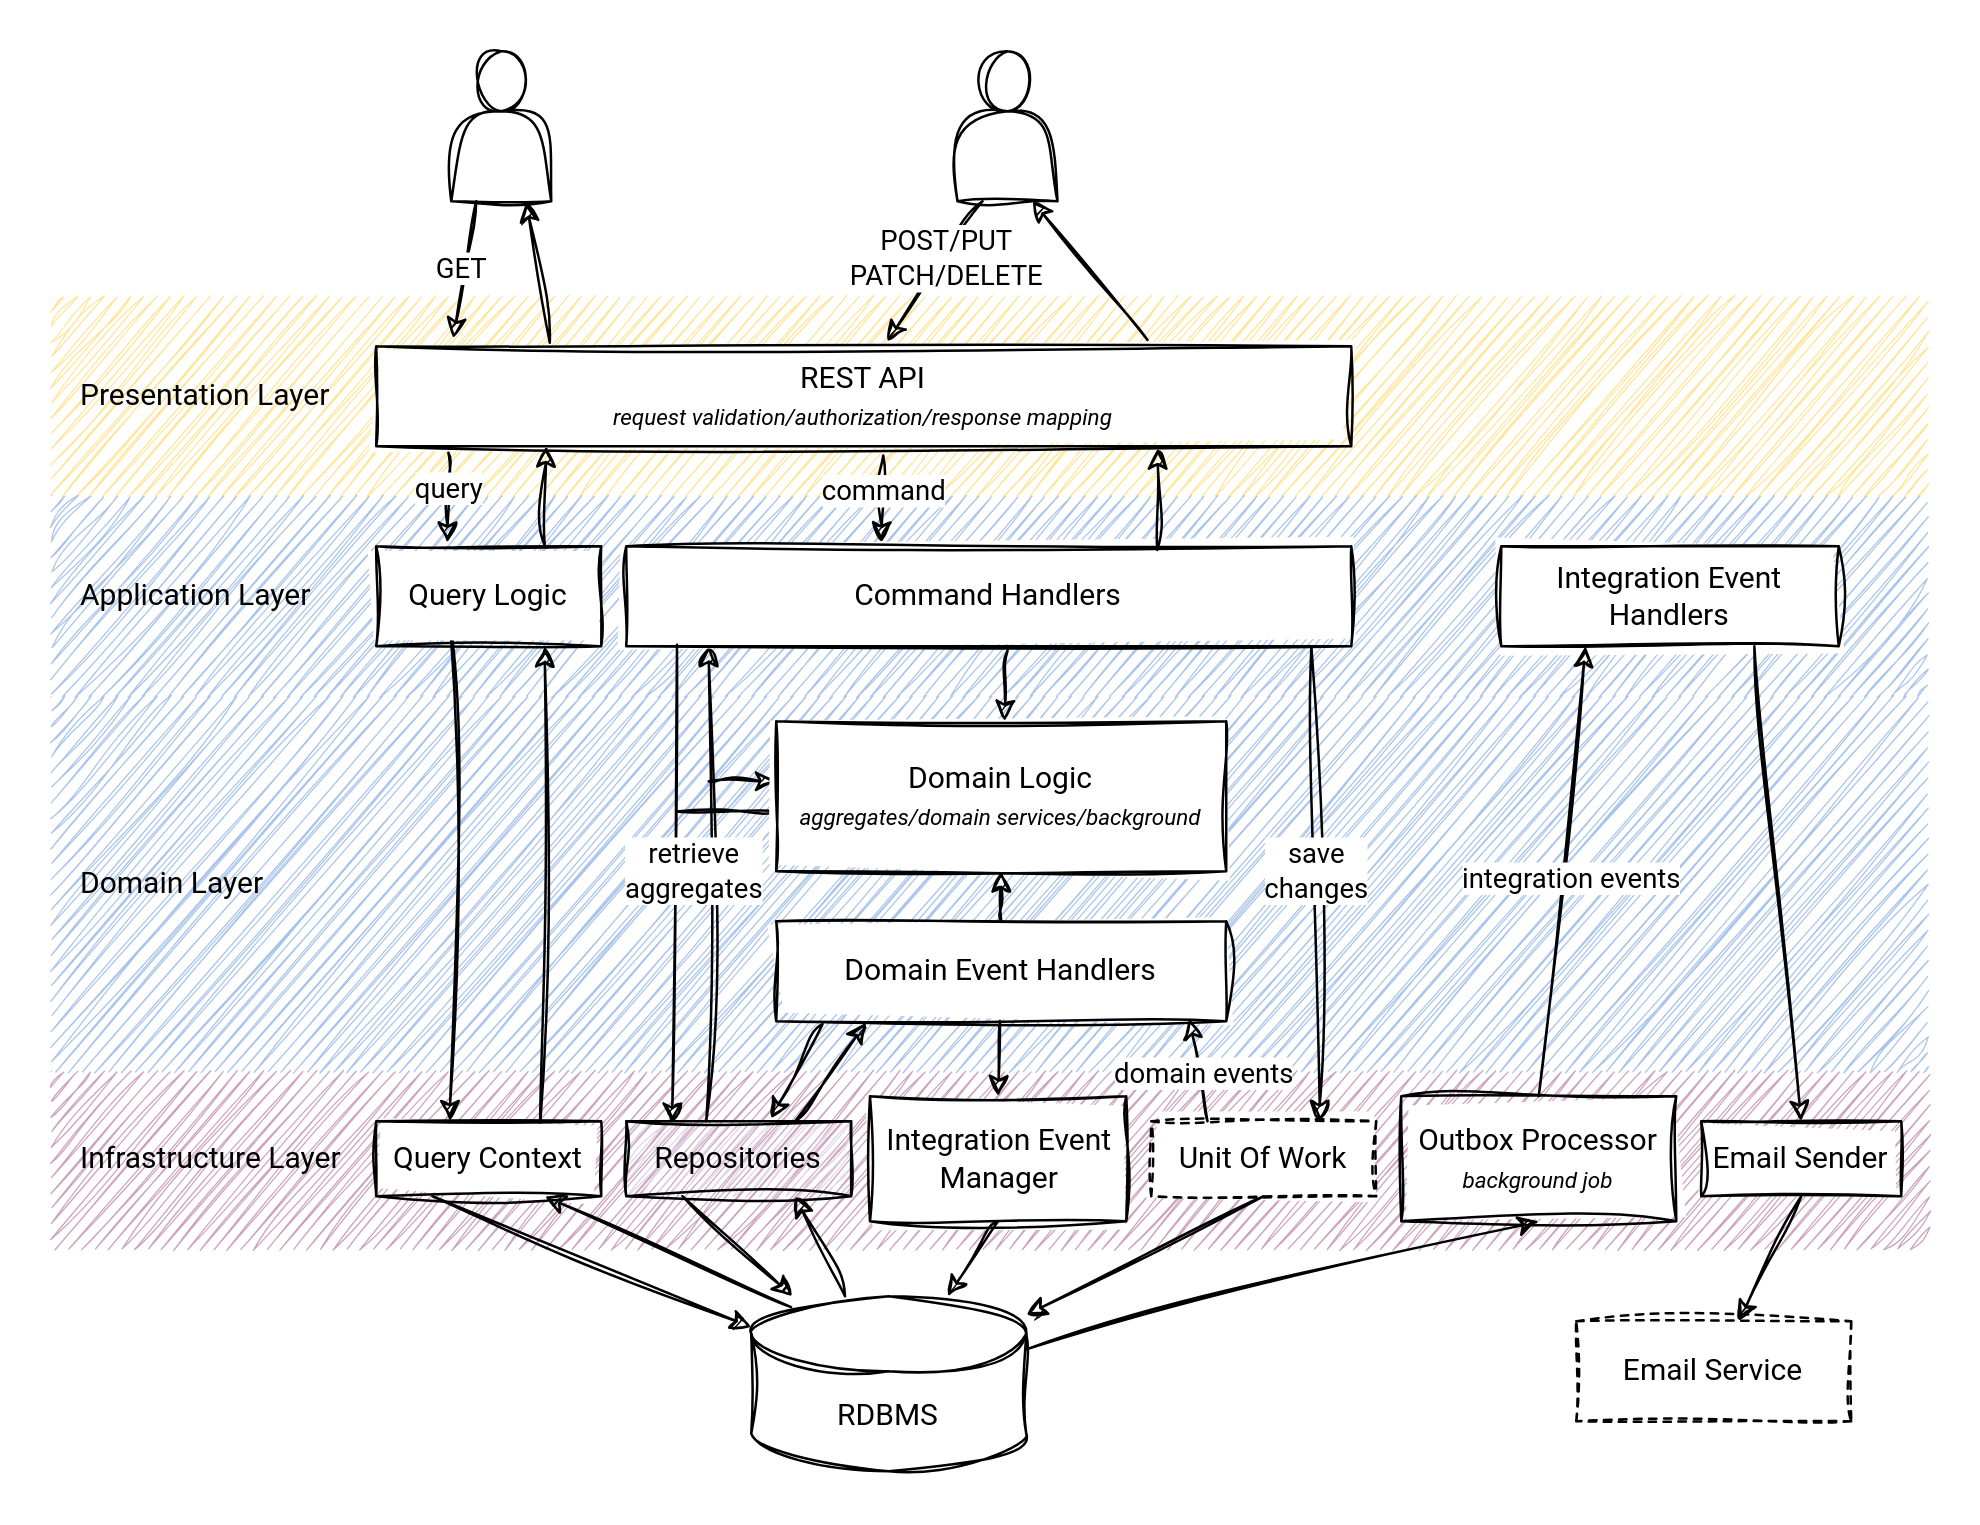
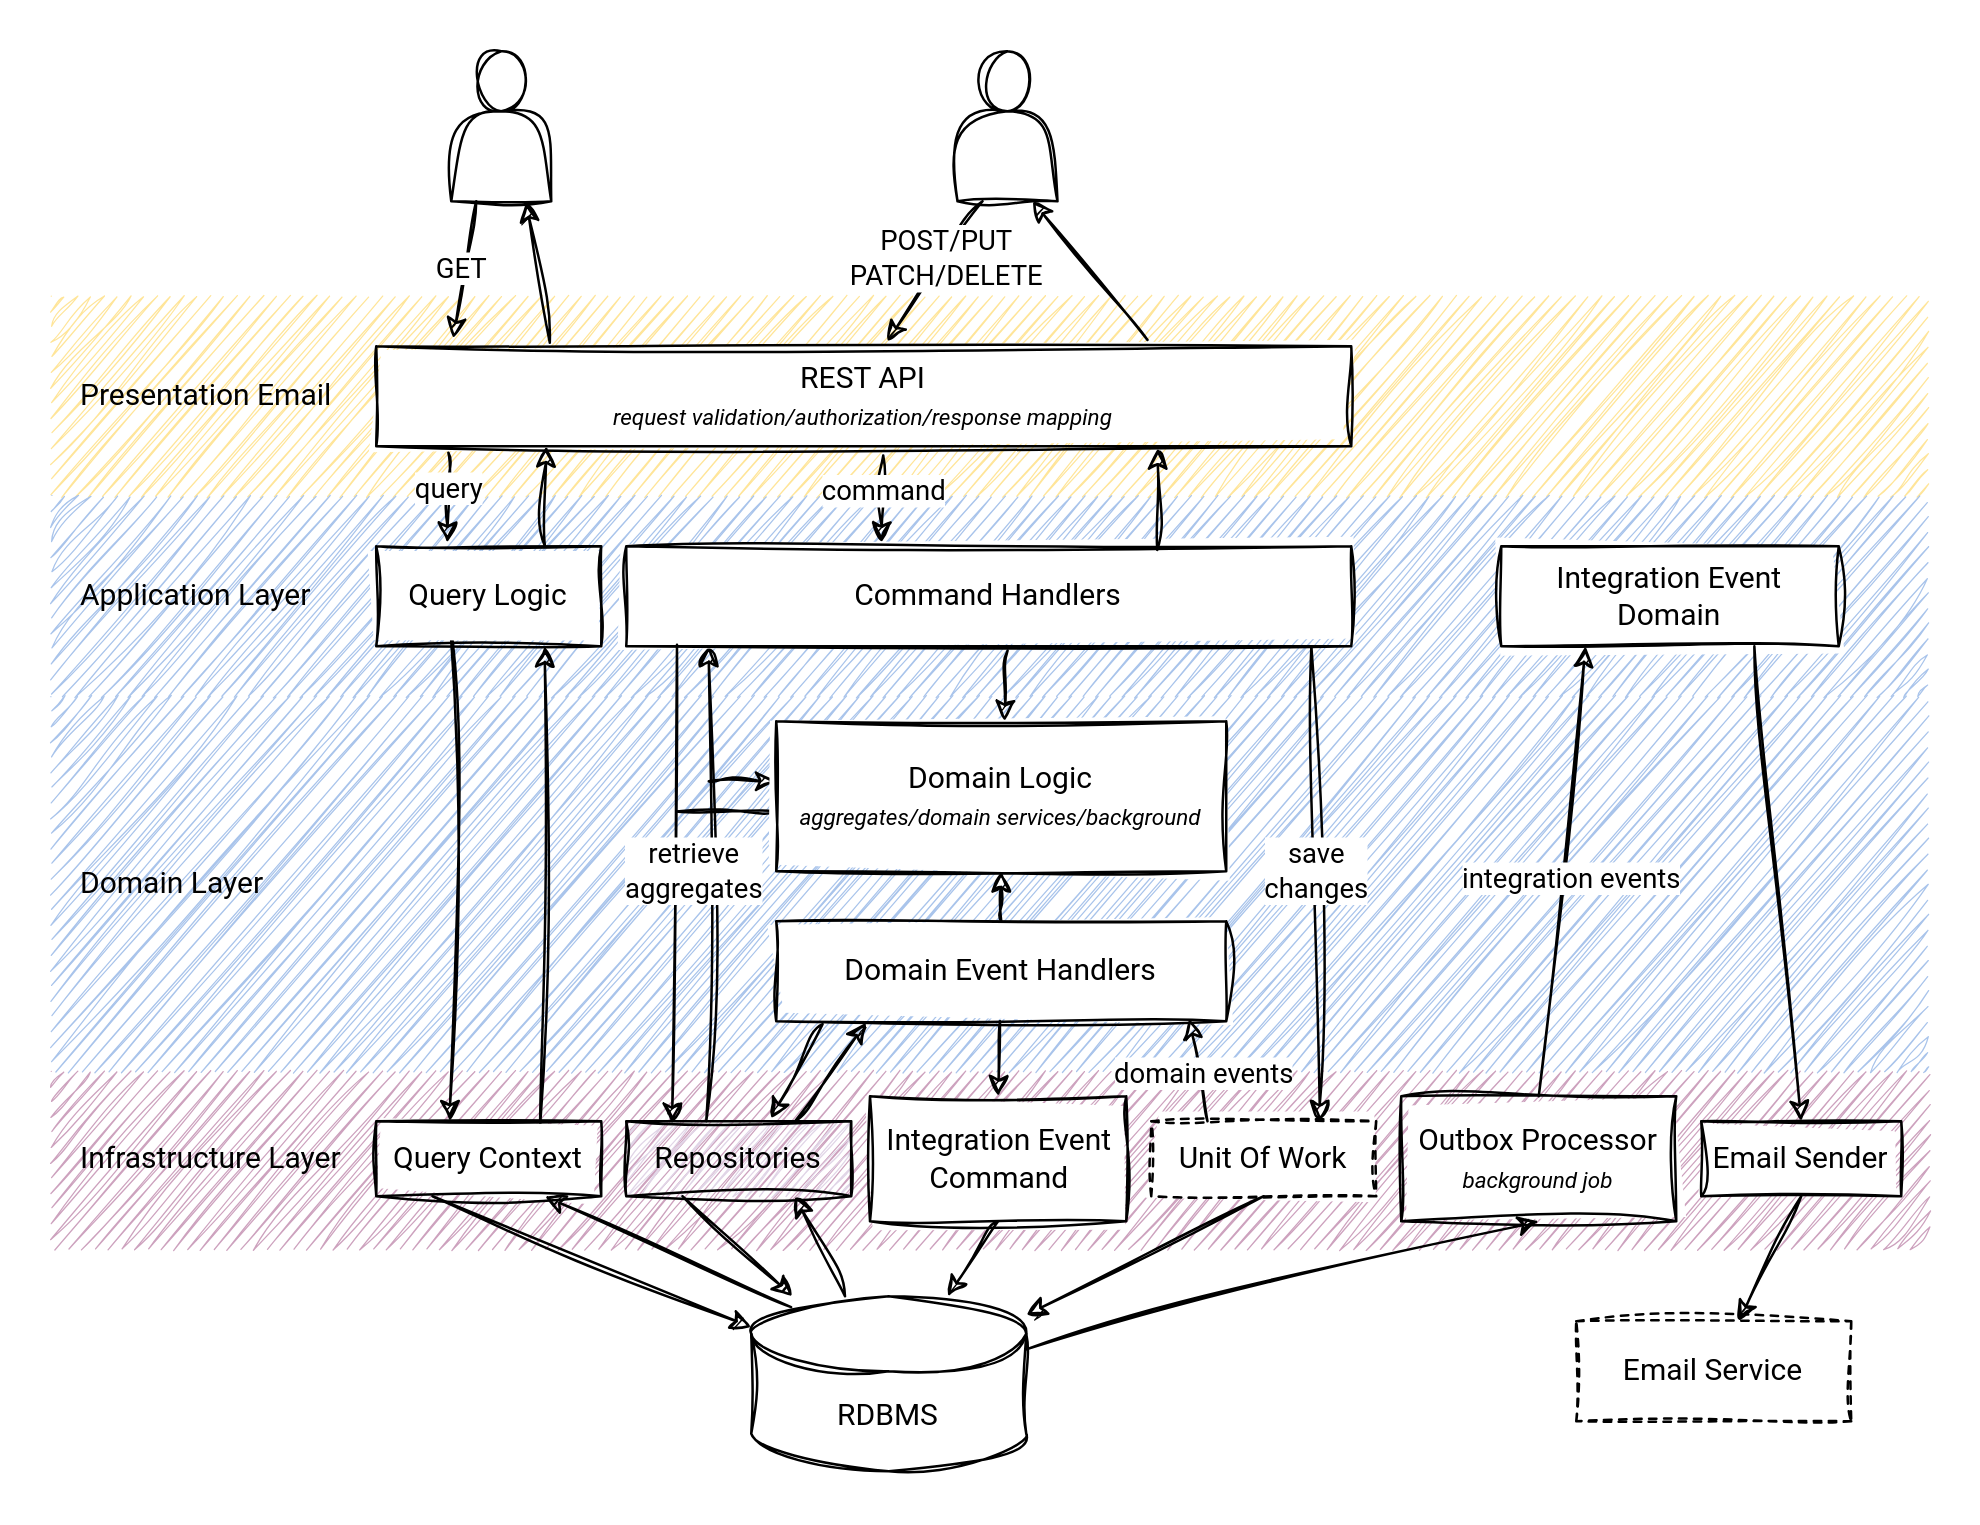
- <mxCell id="3" value="Presentation Layer" style="rounded=0;whiteSpace=wrap;html=1;sketch=1;jiggle=2;curveFitting=1;strokeColor=none;align=left;verticalAlign=middle;fontFamily=Roboto;fontSource=https%3A%2F%2Ffonts.googleapis.com%2Fcss%3Ffamily%3DRoboto;fontSize=12;fillColor=#FFE599;fontColor=#000000;spacingLeft=10;" vertex="1" parent="1"><mxGeometry x="20" y="118" width="750" height="80" as="geometry" /></mxCell>
+ <mxCell id="3" value="Presentation Email" style="rounded=0;whiteSpace=wrap;html=1;sketch=1;jiggle=2;curveFitting=1;strokeColor=none;align=left;verticalAlign=middle;fontFamily=Roboto;fontSource=https%3A%2F%2Ffonts.googleapis.com%2Fcss%3Ffamily%3DRoboto;fontSize=12;fillColor=#FFE599;fontColor=#000000;spacingLeft=10;" vertex="1" parent="1"><mxGeometry x="20" y="118" width="750" height="80" as="geometry" /></mxCell>
- <mxCell id="41" value="Integration Event Handlers" style="rounded=0;whiteSpace=wrap;html=1;sketch=1;jiggle=2;curveFitting=1;strokeColor=default;align=center;verticalAlign=middle;fontFamily=Roboto;fontSize=12;fontColor=default;fillColor=default;fontSource=https%3A%2F%2Ffonts.googleapis.com%2Fcss%3Ffamily%3DRoboto;" vertex="1" parent="1"><mxGeometry x="600" y="218" width="135" height="40" as="geometry" /></mxCell>
+ <mxCell id="41" value="Integration Event Domain" style="rounded=0;whiteSpace=wrap;html=1;sketch=1;jiggle=2;curveFitting=1;strokeColor=default;align=center;verticalAlign=middle;fontFamily=Roboto;fontSize=12;fontColor=default;fillColor=default;fontSource=https%3A%2F%2Ffonts.googleapis.com%2Fcss%3Ffamily%3DRoboto;" vertex="1" parent="1"><mxGeometry x="600" y="218" width="135" height="40" as="geometry" /></mxCell>
- <mxCell id="49" value="Integration Event Manager" style="rounded=0;whiteSpace=wrap;html=1;sketch=1;curveFitting=1;jiggle=2;fontFamily=Roboto;fontSource=https%3A%2F%2Ffonts.googleapis.com%2Fcss%3Ffamily%3DRoboto;" vertex="1" parent="1"><mxGeometry x="347.5" y="438" width="102.5" height="50" as="geometry" /></mxCell>
+ <mxCell id="49" value="Integration Event Command" style="rounded=0;whiteSpace=wrap;html=1;sketch=1;curveFitting=1;jiggle=2;fontFamily=Roboto;fontSource=https%3A%2F%2Ffonts.googleapis.com%2Fcss%3Ffamily%3DRoboto;" vertex="1" parent="1"><mxGeometry x="347.5" y="438" width="102.5" height="50" as="geometry" /></mxCell>
